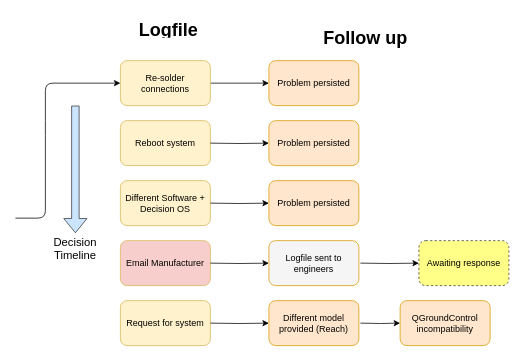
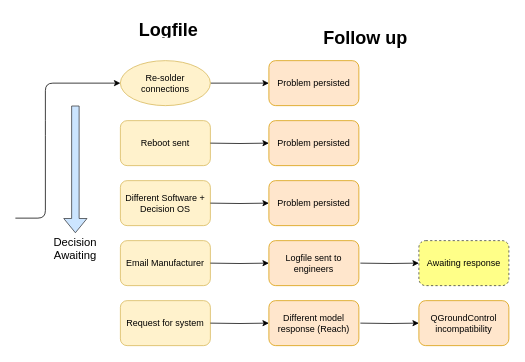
- <mxCell id="3" value="Re-solder connections&lt;br&gt;" parent="1" style="rounded=1;whiteSpace=wrap;html=1;fillColor=#fff2cc;strokeColor=#d6b656;" vertex="1"><mxGeometry width="120" as="geometry" x="160" y="80" height="60" /></mxCell>
+ <mxCell id="3" value="Re-solder connections&lt;br&gt;" parent="1" style="ellipse;whiteSpace=wrap;html=1;fillColor=#fff2cc;strokeColor=#d6b656;" vertex="1"><mxGeometry width="120" as="geometry" x="160" y="80" height="60" /></mxCell>
- <mxCell id="4" value="Reboot system&lt;br&gt;" parent="1" style="rounded=1;whiteSpace=wrap;html=1;fillColor=#fff2cc;strokeColor=#d6b656;" vertex="1"><mxGeometry width="120" as="geometry" x="160" y="160" height="60" /></mxCell>
+ <mxCell id="4" value="Reboot sent&lt;br&gt;" parent="1" style="rounded=1;whiteSpace=wrap;html=1;fillColor=#fff2cc;strokeColor=#d6b656;" vertex="1"><mxGeometry width="120" as="geometry" x="160" y="160" height="60" /></mxCell>
- <mxCell id="11" value="&lt;font style=&quot;font-size: 15px&quot;&gt;Decision Timeline&lt;/font&gt;&lt;br style=&quot;font-size: 15px&quot;&gt;" parent="1" style="text;html=1;strokeColor=none;fillColor=none;align=center;verticalAlign=middle;whiteSpace=wrap;rounded=0;" vertex="1"><mxGeometry width="40" as="geometry" x="80" y="320" height="20" /></mxCell>
+ <mxCell id="11" value="&lt;font style=&quot;font-size: 15px&quot;&gt;Decision Awaiting&lt;/font&gt;&lt;br style=&quot;font-size: 15px&quot;&gt;" parent="1" style="text;html=1;strokeColor=none;fillColor=none;align=center;verticalAlign=middle;whiteSpace=wrap;rounded=0;" vertex="1"><mxGeometry width="40" as="geometry" x="80" y="320" height="20" /></mxCell>
- <mxCell id="6" value="Email Manufacturer" parent="1" style="rounded=1;whiteSpace=wrap;html=1;fillColor=#f8cecc;strokeColor=#d6b656;" vertex="1"><mxGeometry width="120" as="geometry" x="160" y="320" height="60" /></mxCell>
+ <mxCell id="6" value="Email Manufacturer" parent="1" style="rounded=1;whiteSpace=wrap;html=1;fillColor=#fff2cc;strokeColor=#d6b656;" vertex="1"><mxGeometry width="120" as="geometry" x="160" y="320" height="60" /></mxCell>
- <mxCell id="18" value="Logfile sent to engineers&lt;br&gt;" parent="1" style="rounded=1;whiteSpace=wrap;html=1;fillColor=#f5f5f5;strokeColor=#d79b00;" vertex="1"><mxGeometry width="120" as="geometry" x="358" y="320" height="60" /></mxCell>
+ <mxCell id="18" value="Logfile sent to engineers&lt;br&gt;" parent="1" style="rounded=1;whiteSpace=wrap;html=1;fillColor=#ffe6cc;strokeColor=#d79b00;" vertex="1"><mxGeometry width="120" as="geometry" x="358" y="320" height="60" /></mxCell>
- <mxCell id="22" value="Different model provided (Reach)&lt;br&gt;" parent="1" style="rounded=1;whiteSpace=wrap;html=1;fillColor=#ffe6cc;strokeColor=#d79b00;" vertex="1"><mxGeometry width="120" as="geometry" x="358" y="400" height="60" /></mxCell>
+ <mxCell id="22" value="Different model response (Reach)&lt;br&gt;" parent="1" style="rounded=1;whiteSpace=wrap;html=1;fillColor=#ffe6cc;strokeColor=#d79b00;" vertex="1"><mxGeometry width="120" as="geometry" x="358" y="400" height="60" /></mxCell>
- <mxCell id="24" value="QGroundControl incompatibility&lt;br&gt;" parent="1" style="rounded=1;whiteSpace=wrap;html=1;fillColor=#ffe6cc;strokeColor=#d79b00;" vertex="1"><mxGeometry x="533" y="400" width="120" as="geometry" height="60" /></mxCell>
+ <mxCell id="24" value="QGroundControl incompatibility&lt;br&gt;" parent="1" style="rounded=1;whiteSpace=wrap;html=1;fillColor=#ffe6cc;strokeColor=#d79b00;" vertex="1"><mxGeometry width="120" as="geometry" x="558" y="400" height="60" /></mxCell>
